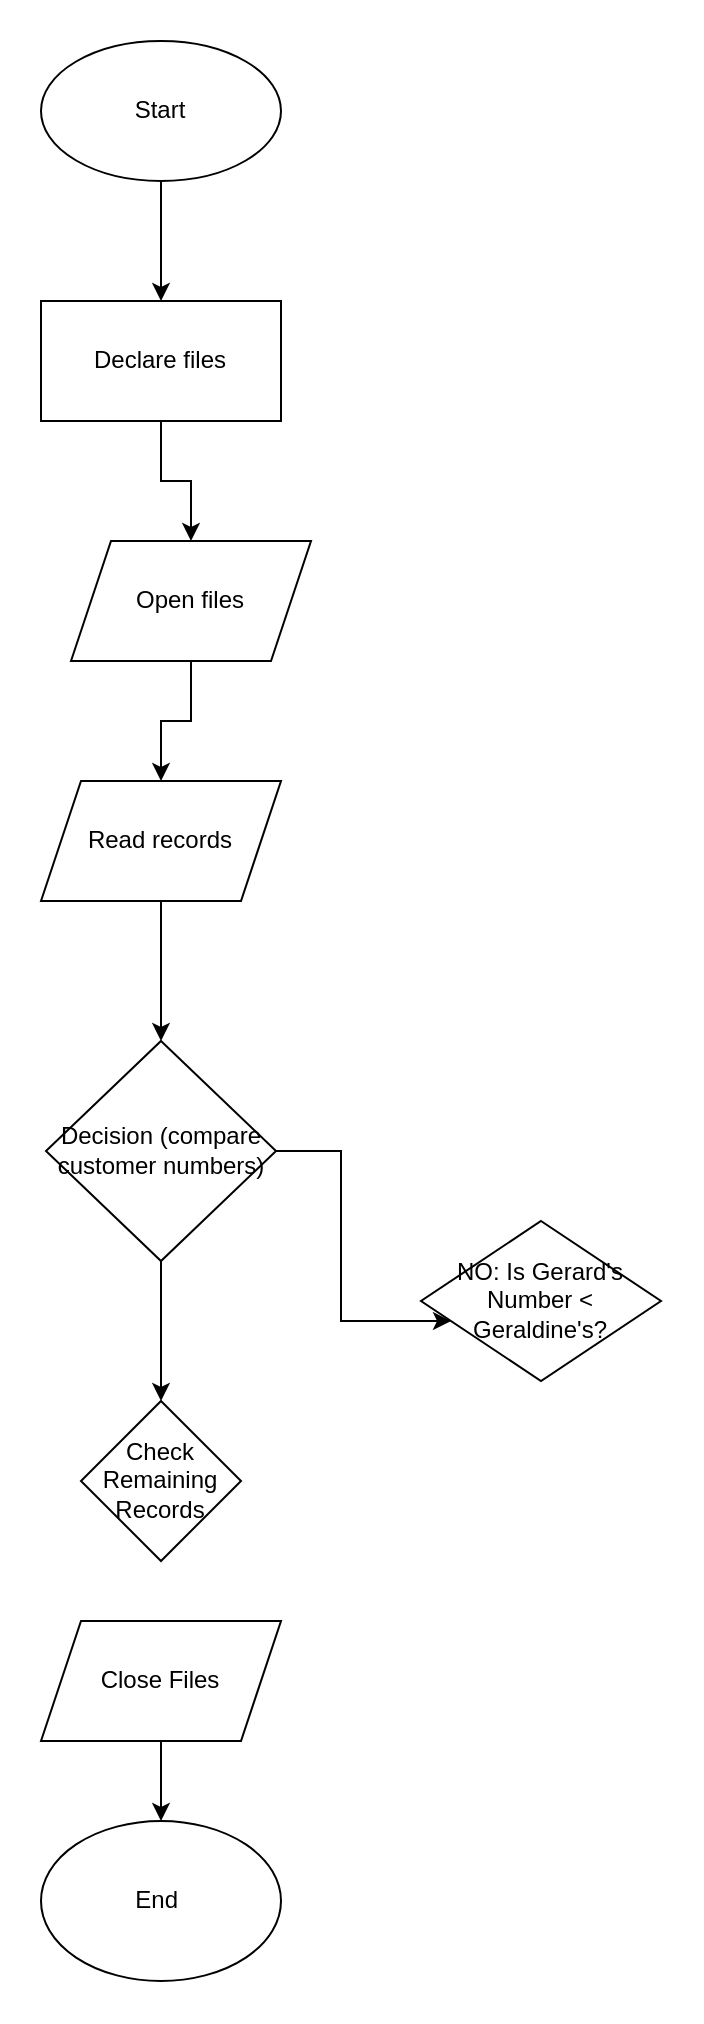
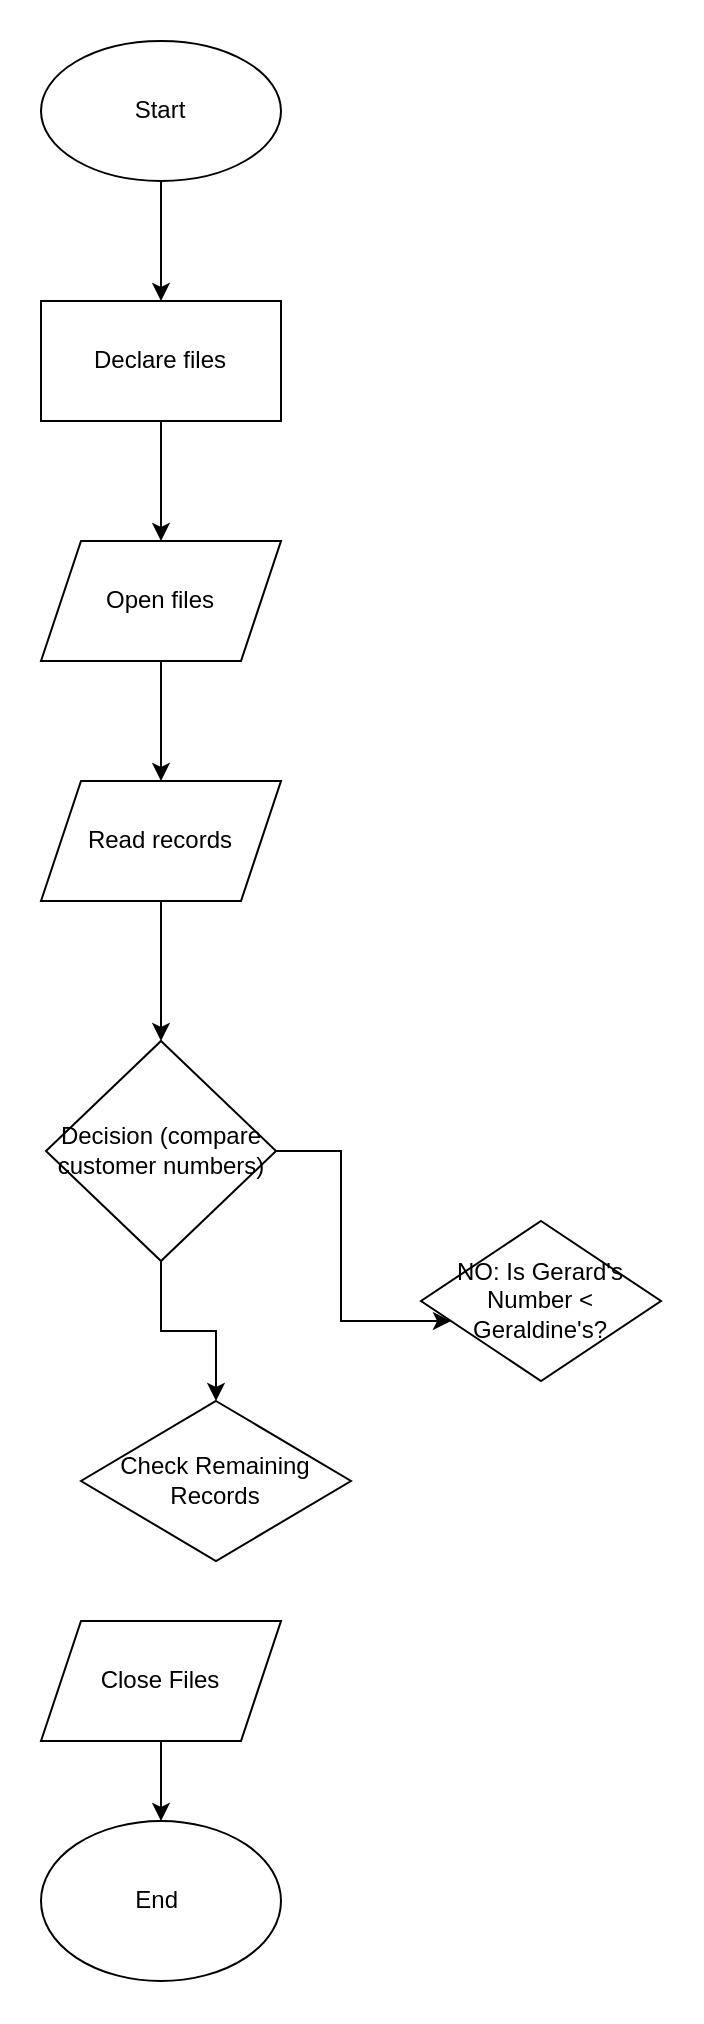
- <mxCell id="7" value="Open files" style="shape=parallelogram;perimeter=parallelogramPerimeter;whiteSpace=wrap;html=1;fixedSize=1;" parent="1" vertex="1"><mxGeometry x="35" y="270" width="120" height="60" as="geometry" /></mxCell>
+ <mxCell id="7" value="Open files" style="shape=parallelogram;perimeter=parallelogramPerimeter;whiteSpace=wrap;html=1;fixedSize=1;" parent="1" vertex="1"><mxGeometry x="20" y="270" width="120" height="60" as="geometry" /></mxCell>
- <mxCell id="13" value="Check Remaining Records" style="rhombus;whiteSpace=wrap;html=1;" parent="1" vertex="1"><mxGeometry x="40" y="700" width="80" height="80" as="geometry" /></mxCell>
+ <mxCell id="13" value="Check Remaining Records" style="rhombus;whiteSpace=wrap;html=1;" parent="1" vertex="1"><mxGeometry x="40" y="700" width="135" height="80" as="geometry" /></mxCell>
